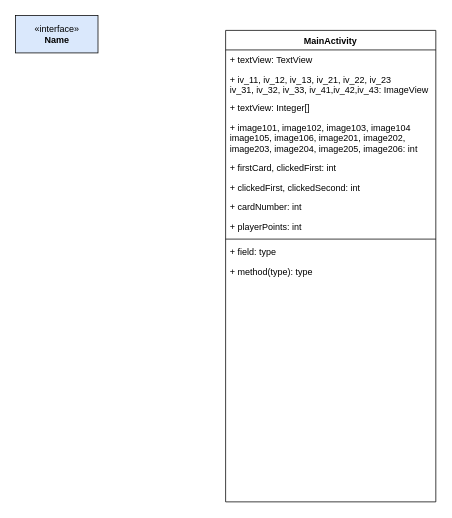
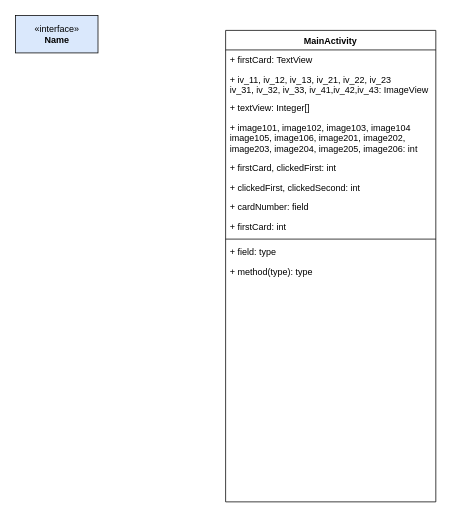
- <mxCell id="4" value="+ textView: TextView" style="text;strokeColor=none;fillColor=none;align=left;verticalAlign=top;spacingLeft=4;spacingRight=4;overflow=hidden;rotatable=0;points=[[0,0.5],[1,0.5]];portConstraint=eastwest;" vertex="1" parent="3"><mxGeometry y="26" width="280" height="26" as="geometry" /></mxCell>
+ <mxCell id="4" value="+ firstCard: TextView" style="text;strokeColor=none;fillColor=none;align=left;verticalAlign=top;spacingLeft=4;spacingRight=4;overflow=hidden;rotatable=0;points=[[0,0.5],[1,0.5]];portConstraint=eastwest;" vertex="1" parent="3"><mxGeometry y="26" width="280" height="26" as="geometry" /></mxCell>
- <mxCell id="10" value="+ cardNumber: int" style="text;strokeColor=none;fillColor=none;align=left;verticalAlign=top;spacingLeft=4;spacingRight=4;overflow=hidden;rotatable=0;points=[[0,0.5],[1,0.5]];portConstraint=eastwest;" vertex="1" parent="3"><mxGeometry y="222" width="280" height="26" as="geometry" /></mxCell>
+ <mxCell id="10" value="+ cardNumber: field" style="text;strokeColor=none;fillColor=none;align=left;verticalAlign=top;spacingLeft=4;spacingRight=4;overflow=hidden;rotatable=0;points=[[0,0.5],[1,0.5]];portConstraint=eastwest;" vertex="1" parent="3"><mxGeometry y="222" width="280" height="26" as="geometry" /></mxCell>
- <mxCell id="11" value="+ playerPoints: int" style="text;strokeColor=none;fillColor=none;align=left;verticalAlign=top;spacingLeft=4;spacingRight=4;overflow=hidden;rotatable=0;points=[[0,0.5],[1,0.5]];portConstraint=eastwest;" vertex="1" parent="3"><mxGeometry y="248" width="280" height="26" as="geometry" /></mxCell>
+ <mxCell id="11" value="+ firstCard: int" style="text;strokeColor=none;fillColor=none;align=left;verticalAlign=top;spacingLeft=4;spacingRight=4;overflow=hidden;rotatable=0;points=[[0,0.5],[1,0.5]];portConstraint=eastwest;" vertex="1" parent="3"><mxGeometry y="248" width="280" height="26" as="geometry" /></mxCell>
